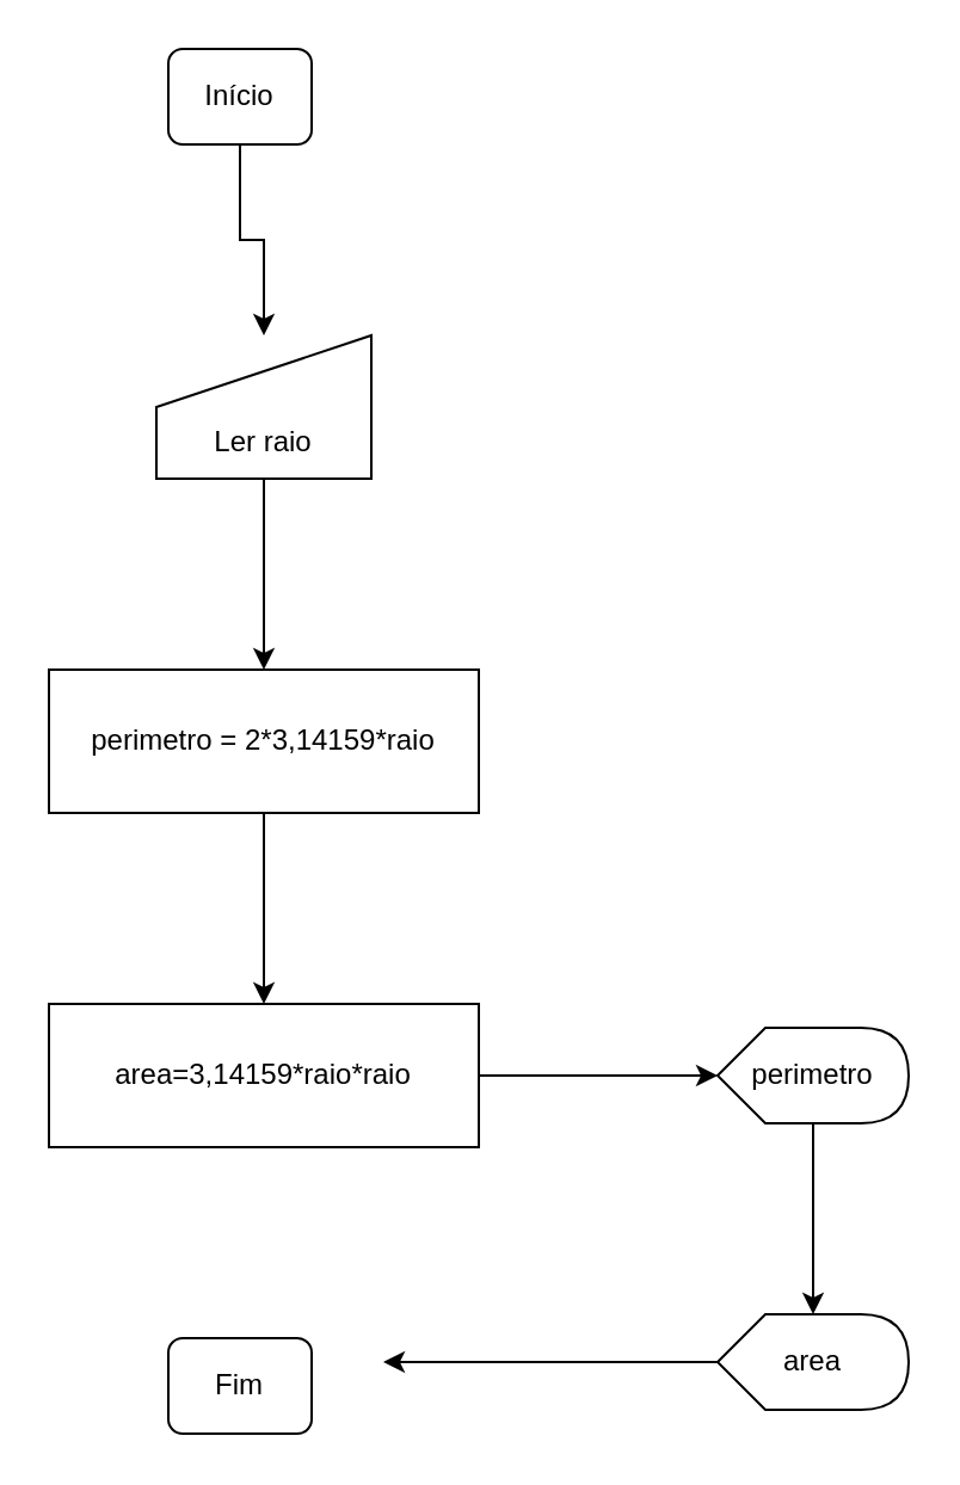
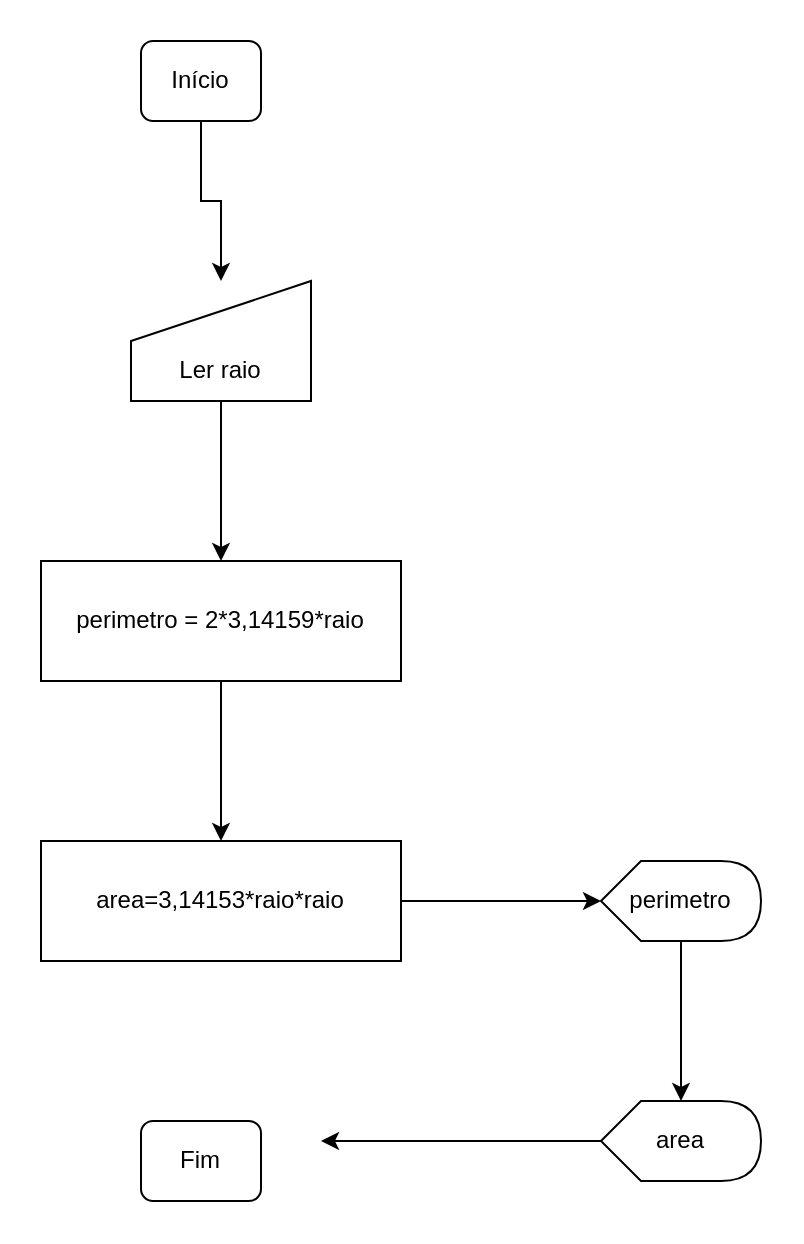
- <mxCell id="10" value="area=3,14159*raio*raio" style="whiteSpace=wrap;html=1;" vertex="1" parent="1"><mxGeometry x="20" y="420" width="180" height="60" as="geometry" /></mxCell>
+ <mxCell id="10" value="area=3,14153*raio*raio" style="whiteSpace=wrap;html=1;" vertex="1" parent="1"><mxGeometry x="20" y="420" width="180" height="60" as="geometry" /></mxCell>
